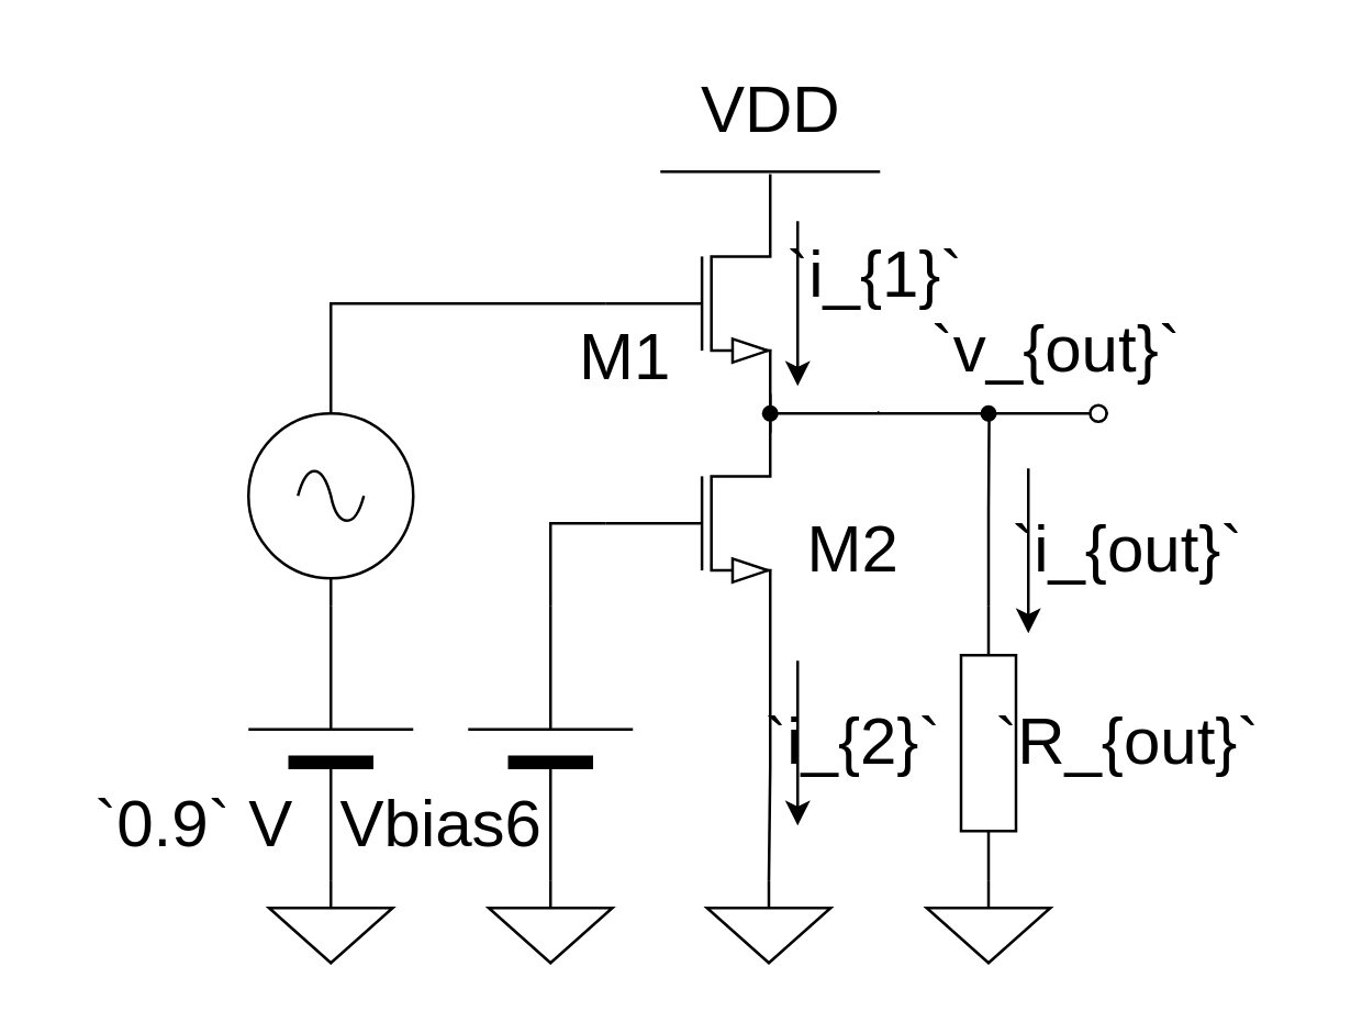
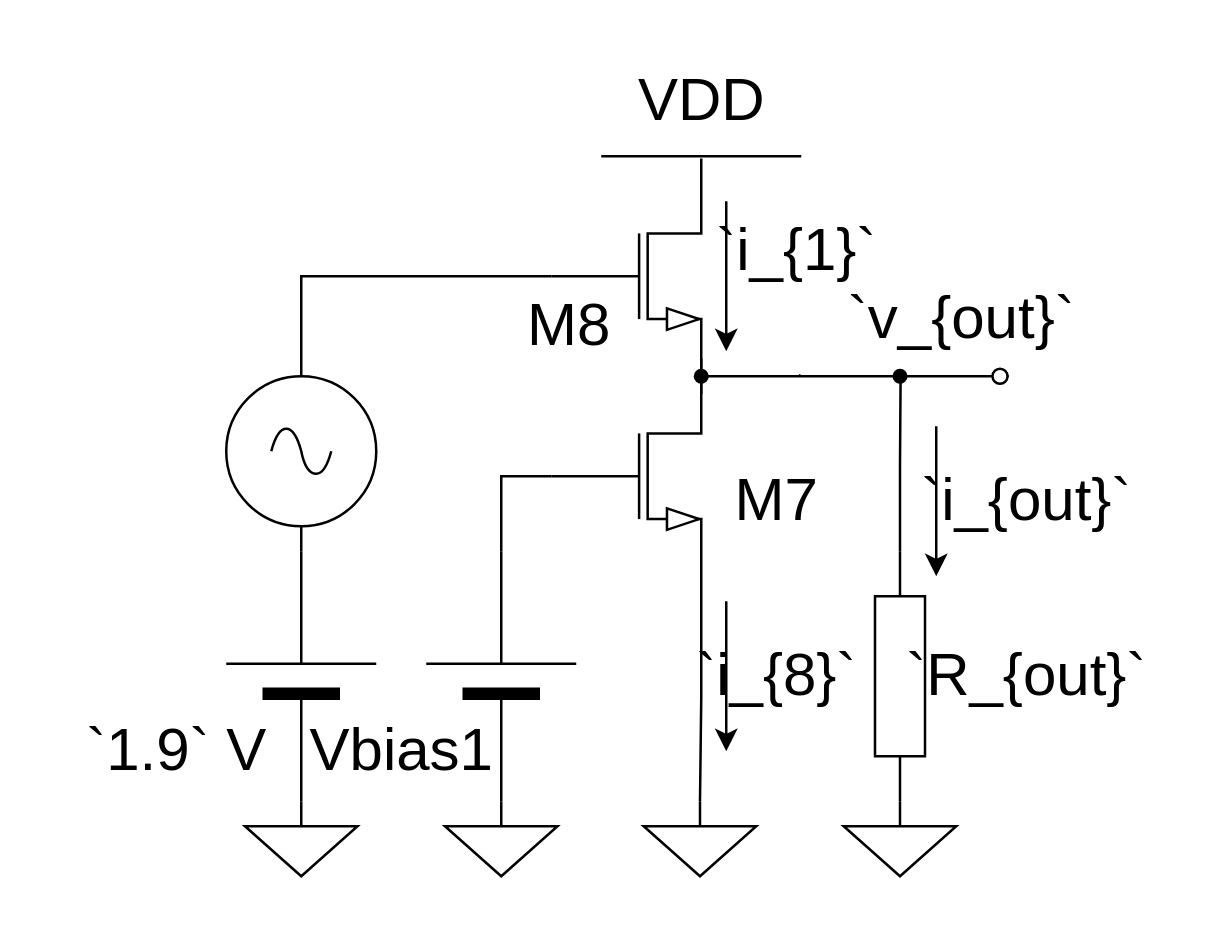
- <mxCell id="19" value="&lt;span style=&quot;font-size: 24px;&quot;&gt;M1&lt;/span&gt;" style="text;html=1;align=center;verticalAlign=middle;resizable=0;points=[];autosize=1;strokeColor=none;fillColor=none;fontSize=11;fontFamily=Helvetica;fontColor=default;" parent="1" vertex="1"><mxGeometry x="197" y="110" width="60" height="40" as="geometry" /></mxCell>
+ <mxCell id="19" value="&lt;span style=&quot;font-size: 24px;&quot;&gt;M8&lt;/span&gt;" style="text;html=1;align=center;verticalAlign=middle;resizable=0;points=[];autosize=1;strokeColor=none;fillColor=none;fontSize=11;fontFamily=Helvetica;fontColor=default;" parent="1" vertex="1"><mxGeometry x="197" y="110" width="60" height="40" as="geometry" /></mxCell>
- <mxCell id="20" value="&lt;span style=&quot;font-size: 24px;&quot;&gt;M2&lt;/span&gt;" style="text;html=1;align=center;verticalAlign=middle;resizable=0;points=[];autosize=1;strokeColor=none;fillColor=none;fontSize=11;fontFamily=Helvetica;fontColor=default;" parent="1" vertex="1"><mxGeometry x="280" y="180" width="60" height="40" as="geometry" /></mxCell>
+ <mxCell id="20" value="&lt;span style=&quot;font-size: 24px;&quot;&gt;M7&lt;/span&gt;" style="text;html=1;align=center;verticalAlign=middle;resizable=0;points=[];autosize=1;strokeColor=none;fillColor=none;fontSize=11;fontFamily=Helvetica;fontColor=default;" parent="1" vertex="1"><mxGeometry x="280" y="180" width="60" height="40" as="geometry" /></mxCell>
- <mxCell id="35" value="&lt;span style=&quot;font-size: 24px;&quot;&gt;`i_{2}`&lt;/span&gt;" style="text;html=1;align=center;verticalAlign=middle;resizable=0;points=[];autosize=1;strokeColor=none;fillColor=none;fontSize=11;fontFamily=Helvetica;fontColor=default;" vertex="1" parent="1"><mxGeometry x="265" y="250" width="90" height="40" as="geometry" /></mxCell>
+ <mxCell id="35" value="&lt;span style=&quot;font-size: 24px;&quot;&gt;`i_{8}`&lt;/span&gt;" style="text;html=1;align=center;verticalAlign=middle;resizable=0;points=[];autosize=1;strokeColor=none;fillColor=none;fontSize=11;fontFamily=Helvetica;fontColor=default;" vertex="1" parent="1"><mxGeometry x="265" y="250" width="90" height="40" as="geometry" /></mxCell>
- <mxCell id="18" value="&lt;span style=&quot;font-size: 24px;&quot;&gt;`0.9` V&lt;/span&gt;" style="text;html=1;align=center;verticalAlign=middle;resizable=0;points=[];autosize=1;strokeColor=none;fillColor=none;fontSize=11;fontFamily=Helvetica;fontColor=default;" parent="1" vertex="1"><mxGeometry x="20" y="280" width="100" height="40" as="geometry" /></mxCell>
+ <mxCell id="18" value="&lt;span style=&quot;font-size: 24px;&quot;&gt;`1.9` V&lt;/span&gt;" style="text;html=1;align=center;verticalAlign=middle;resizable=0;points=[];autosize=1;strokeColor=none;fillColor=none;fontSize=11;fontFamily=Helvetica;fontColor=default;" parent="1" vertex="1"><mxGeometry x="20" y="280" width="100" height="40" as="geometry" /></mxCell>
- <mxCell id="17" value="&lt;span style=&quot;font-size: 24px;&quot;&gt;Vbias6&lt;/span&gt;" style="text;html=1;align=center;verticalAlign=middle;resizable=0;points=[];autosize=1;strokeColor=none;fillColor=none;fontSize=11;fontFamily=Helvetica;fontColor=default;" parent="1" vertex="1"><mxGeometry x="110" y="280" width="100" height="40" as="geometry" /></mxCell>
+ <mxCell id="17" value="&lt;span style=&quot;font-size: 24px;&quot;&gt;Vbias1&lt;/span&gt;" style="text;html=1;align=center;verticalAlign=middle;resizable=0;points=[];autosize=1;strokeColor=none;fillColor=none;fontSize=11;fontFamily=Helvetica;fontColor=default;" parent="1" vertex="1"><mxGeometry x="110" y="280" width="100" height="40" as="geometry" /></mxCell>
